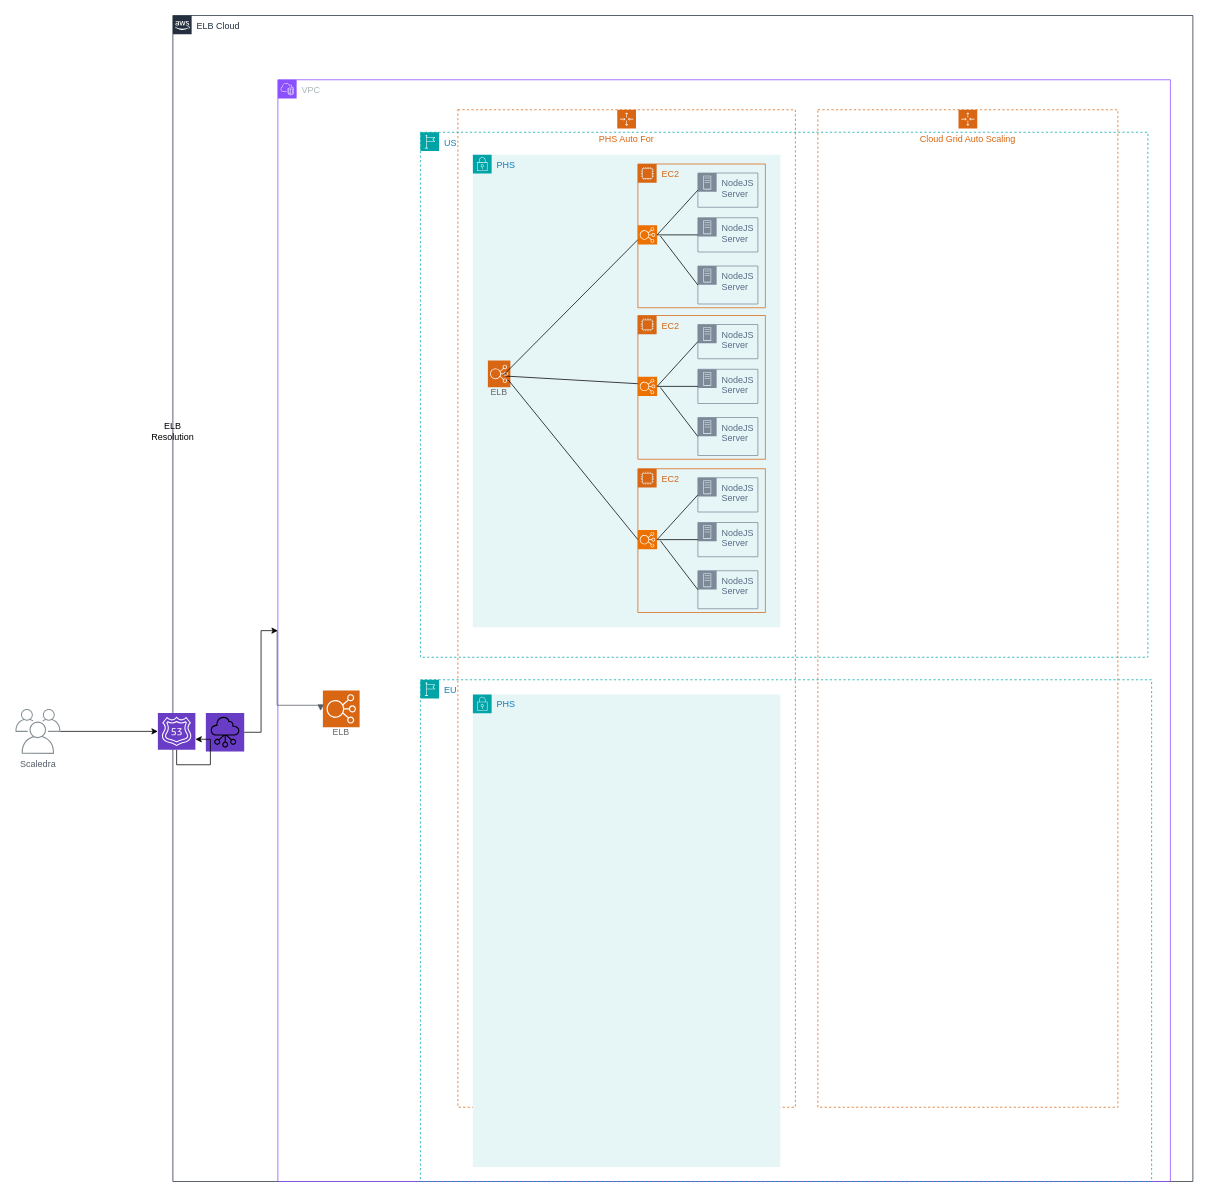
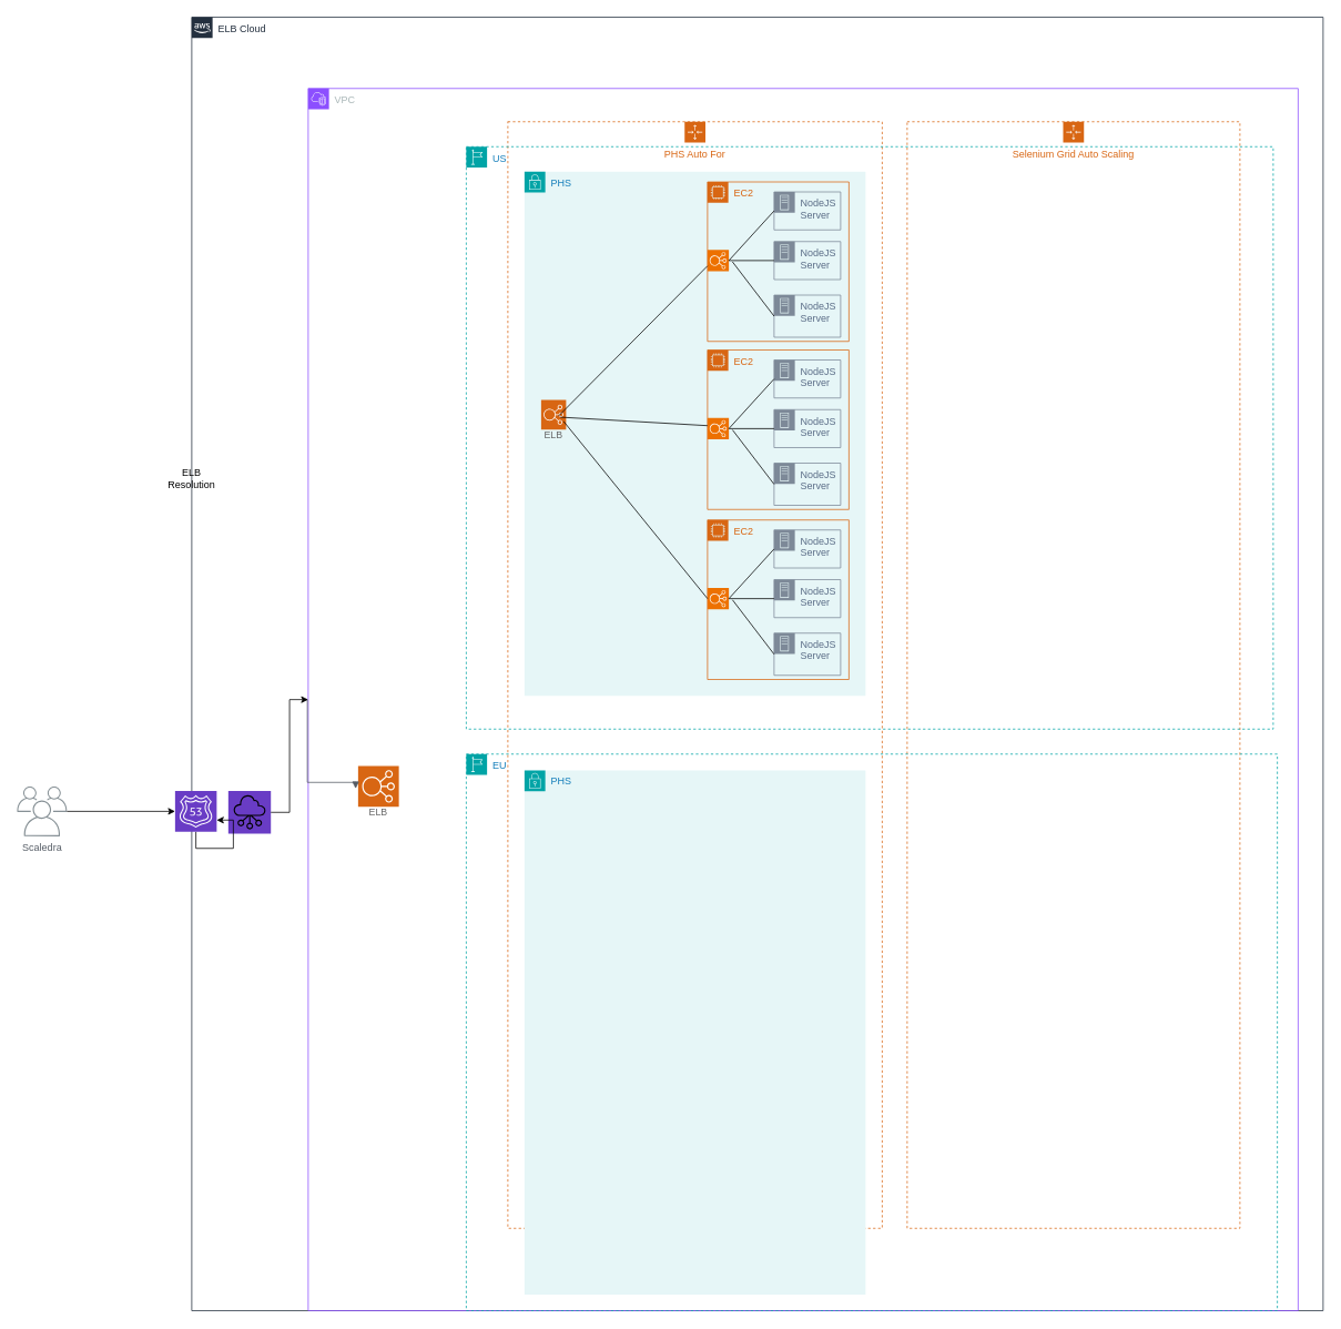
- <mxCell id="6" value="Cloud Grid Auto Scaling" style="points=[[0,0],[0.25,0],[0.5,0],[0.75,0],[1,0],[1,0.25],[1,0.5],[1,0.75],[1,1],[0.75,1],[0.5,1],[0.25,1],[0,1],[0,0.75],[0,0.5],[0,0.25]];outlineConnect=0;gradientColor=none;html=1;whiteSpace=wrap;fontSize=12;fontStyle=0;container=1;pointerEvents=0;collapsible=0;recursiveResize=0;shape=mxgraph.aws4.groupCenter;grIcon=mxgraph.aws4.group_auto_scaling_group;grStroke=1;strokeColor=#D86613;fillColor=none;verticalAlign=top;align=center;fontColor=#D86613;dashed=1;spacingTop=25;" vertex="1" parent="3"><mxGeometry x="720" y="40" width="400" height="1330" as="geometry" /></mxCell>
+ <mxCell id="6" value="Selenium Grid Auto Scaling" style="points=[[0,0],[0.25,0],[0.5,0],[0.75,0],[1,0],[1,0.25],[1,0.5],[1,0.75],[1,1],[0.75,1],[0.5,1],[0.25,1],[0,1],[0,0.75],[0,0.5],[0,0.25]];outlineConnect=0;gradientColor=none;html=1;whiteSpace=wrap;fontSize=12;fontStyle=0;container=1;pointerEvents=0;collapsible=0;recursiveResize=0;shape=mxgraph.aws4.groupCenter;grIcon=mxgraph.aws4.group_auto_scaling_group;grStroke=1;strokeColor=#D86613;fillColor=none;verticalAlign=top;align=center;fontColor=#D86613;dashed=1;spacingTop=25;" vertex="1" parent="3"><mxGeometry x="720" y="40" width="400" height="1330" as="geometry" /></mxCell>
